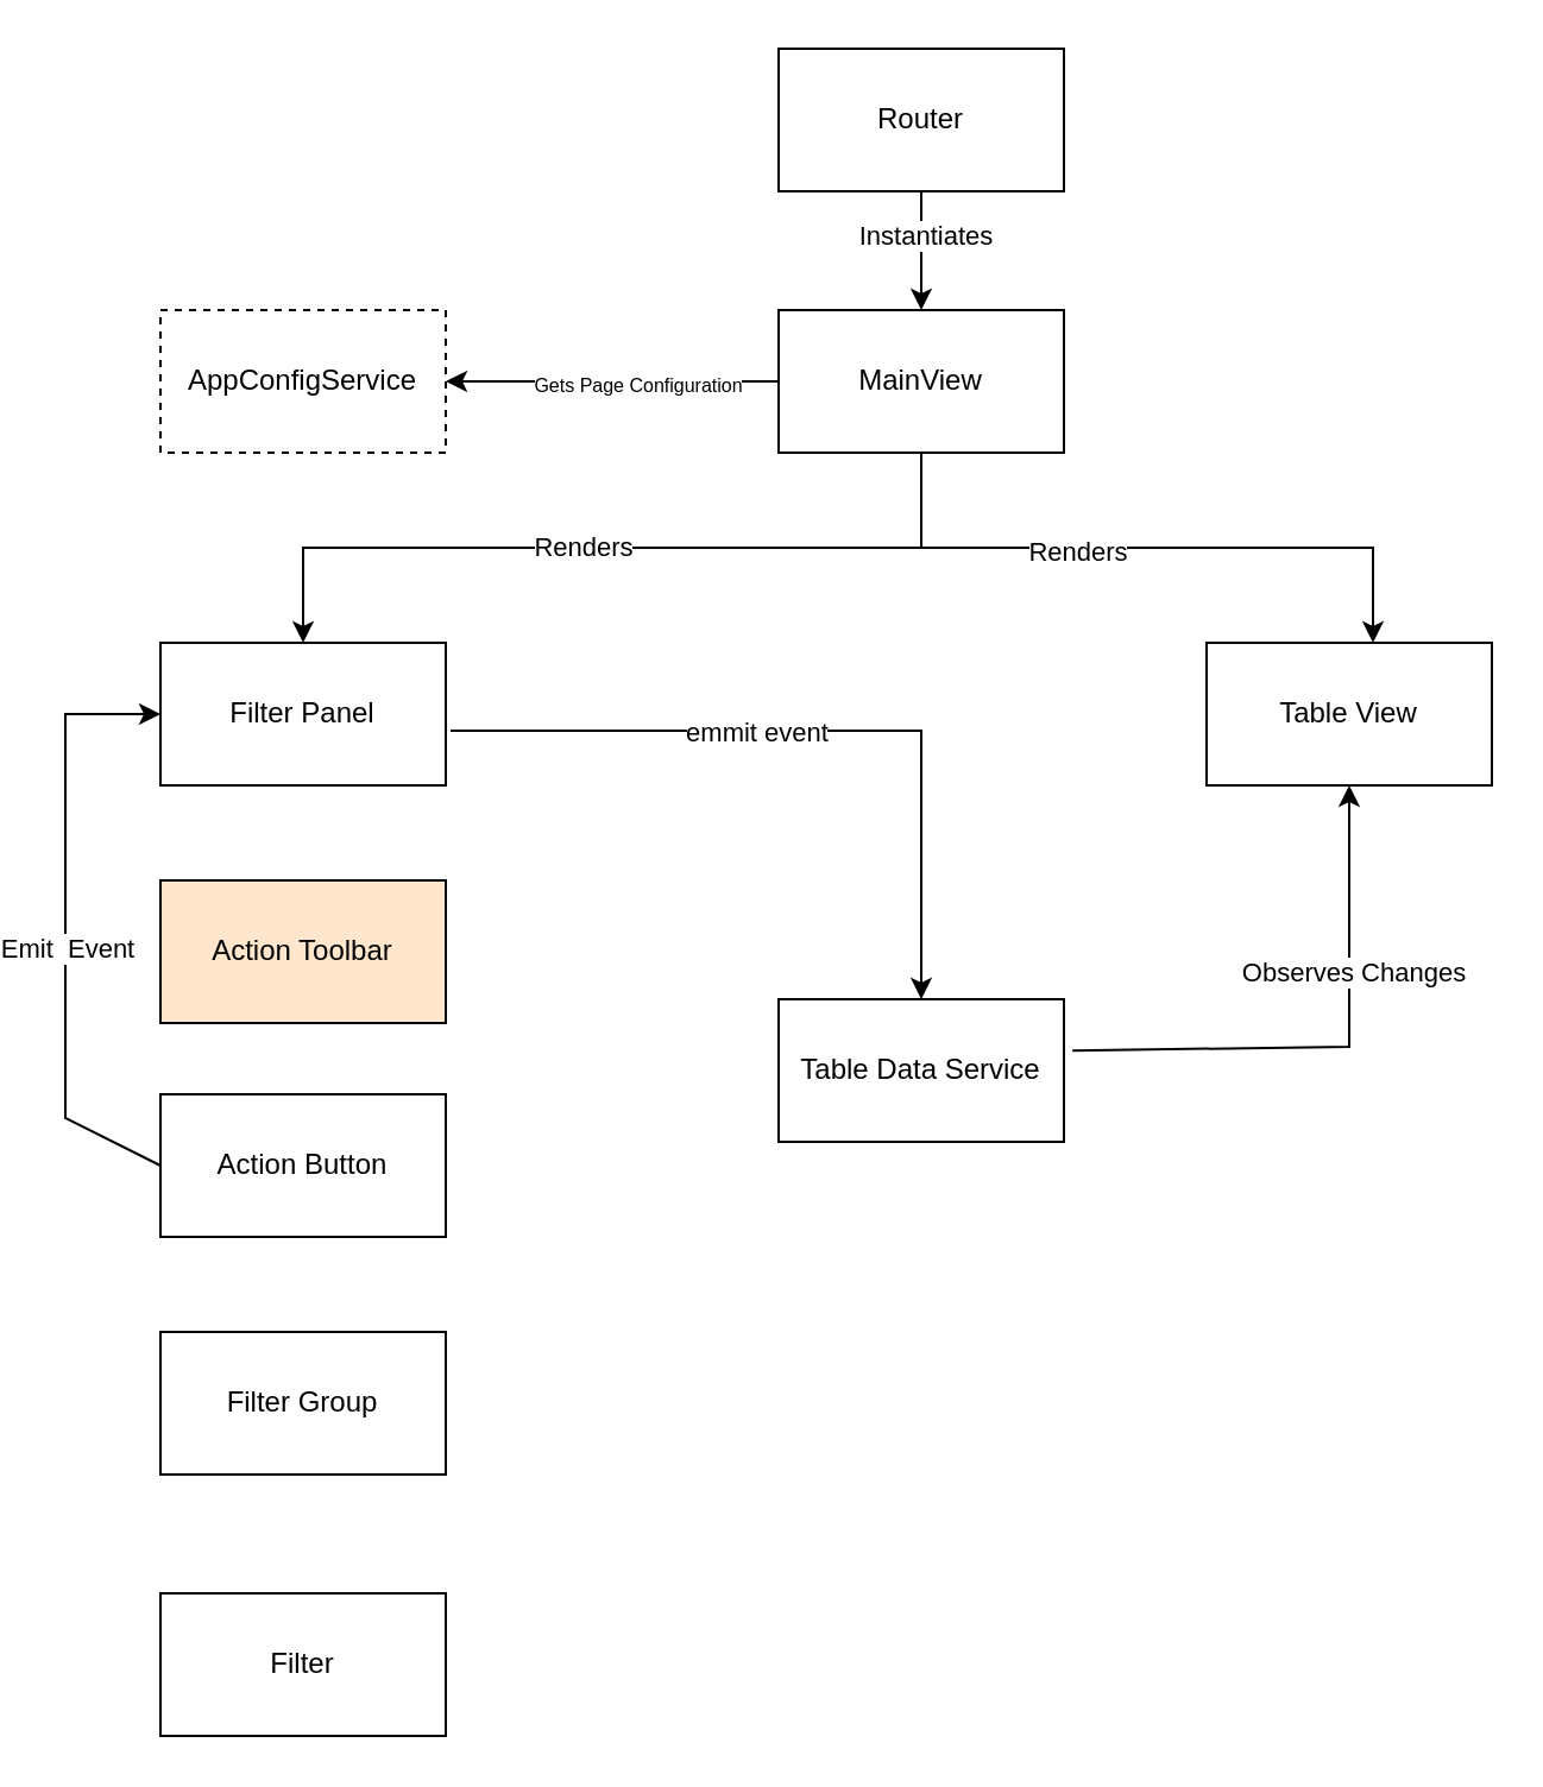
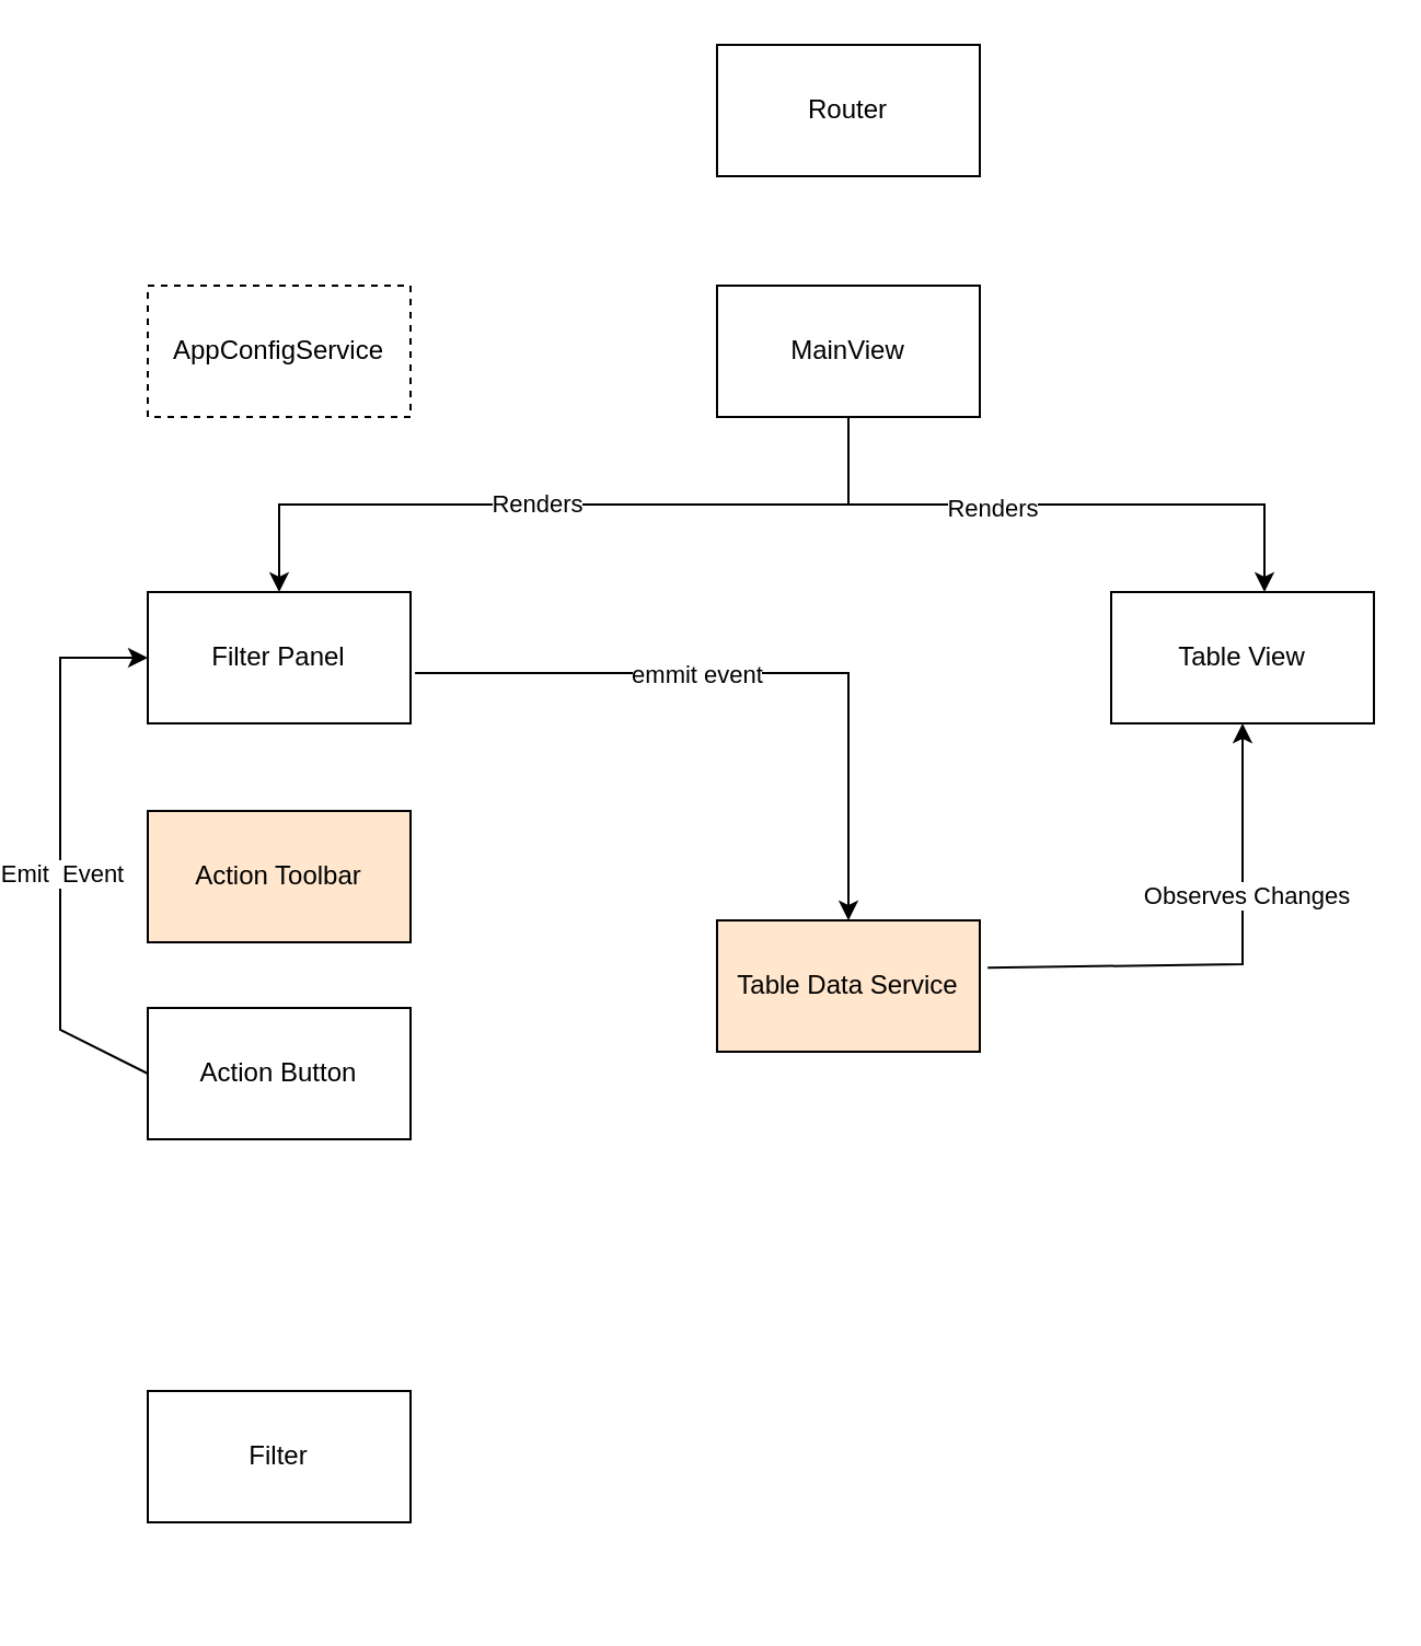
- <mxCell id="22" value="" style="edgeStyle=orthogonalEdgeStyle;rounded=0;orthogonalLoop=1;jettySize=auto;html=1;" edge="1" parent="1" source="24" target="4"><mxGeometry relative="1" as="geometry" /></mxCell>
- <mxCell id="23" value="Instantiates" style="edgeLabel;html=1;align=center;verticalAlign=middle;resizable=0;points=[];" vertex="1" connectable="0" parent="22"><mxGeometry x="-0.28" y="1" relative="1" as="geometry"><mxPoint as="offset" /></mxGeometry></mxCell>
- <mxCell id="2" value="" style="edgeStyle=orthogonalEdgeStyle;rounded=0;orthogonalLoop=1;jettySize=auto;html=1;" edge="1" parent="1" source="4" target="25"><mxGeometry relative="1" as="geometry" /></mxCell>
- <mxCell id="3" value="&lt;font style=&quot;font-size: 8px&quot;&gt;Gets Page Configuration&lt;/font&gt;" style="edgeLabel;html=1;align=center;verticalAlign=middle;resizable=0;points=[];" vertex="1" connectable="0" parent="2"><mxGeometry x="0.233" relative="1" as="geometry"><mxPoint x="26" as="offset" /></mxGeometry></mxCell>
- <mxCell id="11" value="Table Data Service" style="rounded=0;whiteSpace=wrap;html=1;" vertex="1" parent="1"><mxGeometry x="320" y="420" width="120" height="60" as="geometry" /></mxCell>
+ <mxCell id="11" value="Table Data Service" style="rounded=0;whiteSpace=wrap;html=1;fillColor=#ffe6cc;" vertex="1" parent="1"><mxGeometry x="320" y="420" width="120" height="60" as="geometry" /></mxCell>
- <mxCell id="9" value="Filter Group" style="rounded=0;whiteSpace=wrap;html=1;" vertex="1" parent="1"><mxGeometry x="60" y="560" width="120" height="60" as="geometry" /></mxCell>
- <mxCell id="10" value="Filter" style="rounded=0;whiteSpace=wrap;html=1;" vertex="1" parent="1"><mxGeometry x="60" y="670" width="120" height="60" as="geometry" /></mxCell>
+ <mxCell id="10" value="Filter" style="rounded=0;whiteSpace=wrap;html=1;" vertex="1" parent="1"><mxGeometry x="60" y="635" width="120" height="60" as="geometry" /></mxCell>
